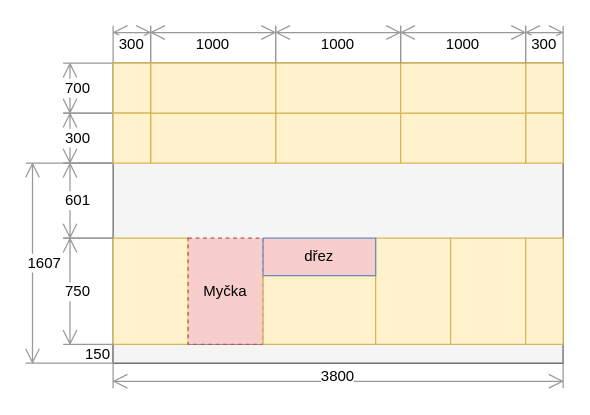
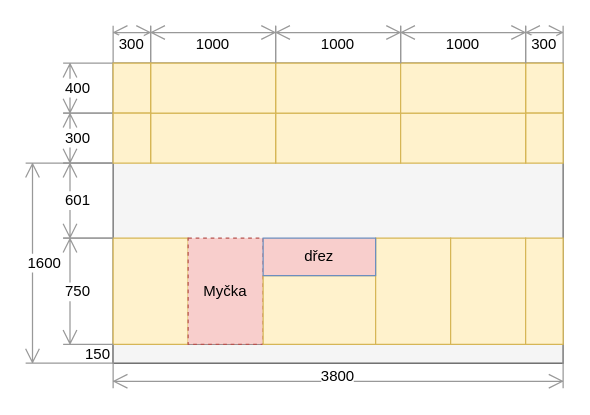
- <mxCell id="7" value="700" style="shape=dimension;direction=south;whiteSpace=wrap;html=1;align=left;points=[];verticalAlign=middle;labelBackgroundColor=#ffffff;strokeColor=#999999;" parent="1" vertex="1"><mxGeometry x="50" y="50" width="40" height="40" as="geometry" /></mxCell>
+ <mxCell id="7" value="400" style="shape=dimension;direction=south;whiteSpace=wrap;html=1;align=left;points=[];verticalAlign=middle;labelBackgroundColor=#ffffff;strokeColor=#999999;" parent="1" vertex="1"><mxGeometry x="50" y="50" width="40" height="40" as="geometry" /></mxCell>
- <mxCell id="8" value="1607" style="shape=dimension;direction=south;whiteSpace=wrap;html=1;align=left;points=[];verticalAlign=middle;labelBackgroundColor=#ffffff;strokeColor=#999999;" parent="1" vertex="1"><mxGeometry x="20" y="130" width="70" height="160" as="geometry" /></mxCell>
+ <mxCell id="8" value="1600" style="shape=dimension;direction=south;whiteSpace=wrap;html=1;align=left;points=[];verticalAlign=middle;labelBackgroundColor=#ffffff;strokeColor=#999999;" parent="1" vertex="1"><mxGeometry x="20" y="130" width="70" height="160" as="geometry" /></mxCell>
